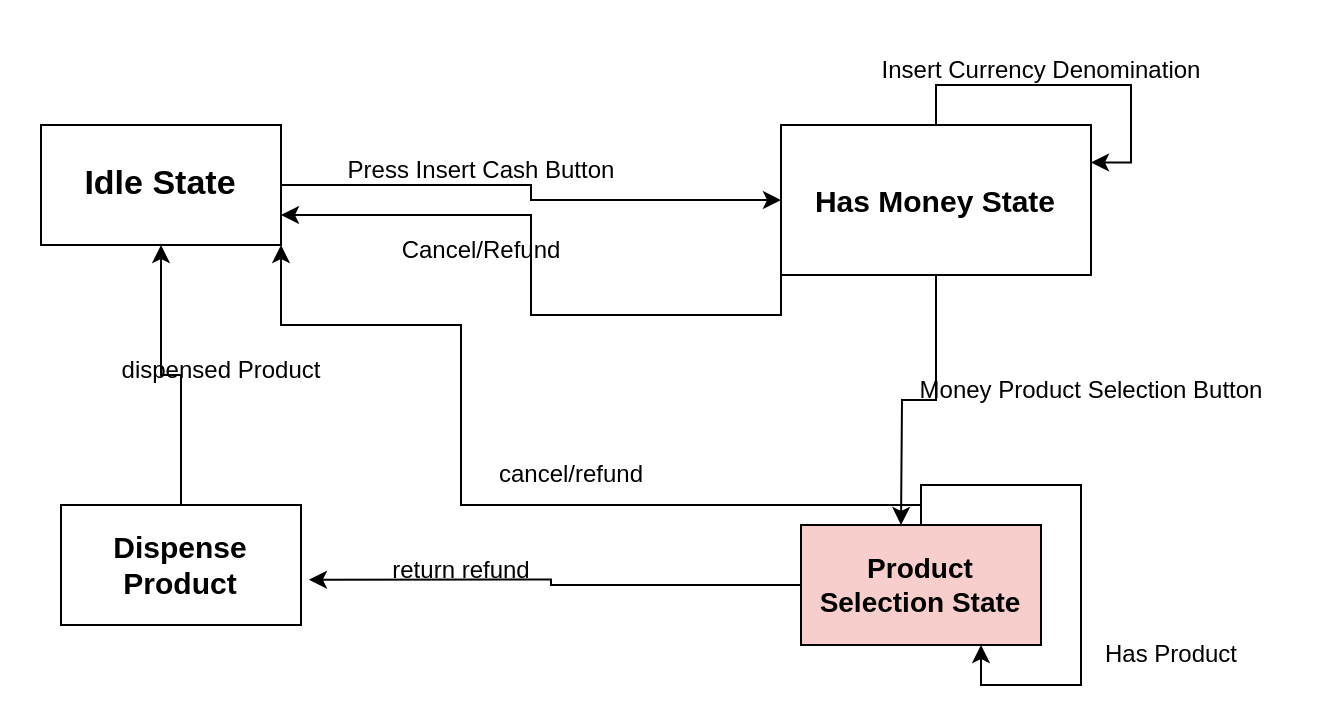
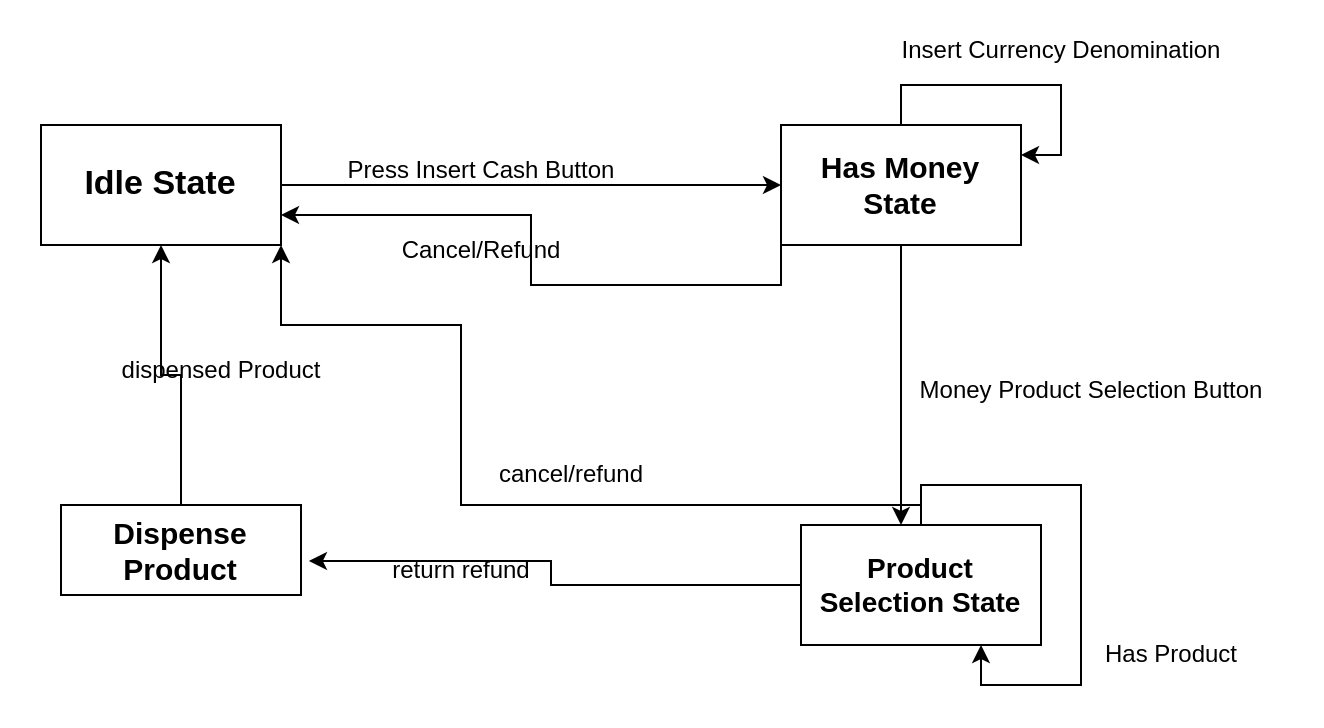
- <mxCell id="13" value="Insert Currency Denomination" style="text;html=1;align=center;verticalAlign=middle;resizable=0;points=[];autosize=1;strokeColor=none;fillColor=none;" vertex="1" parent="1"><mxGeometry x="430" y="20" width="180" height="30" as="geometry" /></mxCell>
+ <mxCell id="13" value="Insert Currency Denomination" style="text;html=1;align=center;verticalAlign=middle;resizable=0;points=[];autosize=1;strokeColor=none;fillColor=none;" vertex="1" parent="1"><mxGeometry x="440" y="10" width="180" height="30" as="geometry" /></mxCell>
- <mxCell id="5" value="&lt;b&gt;&lt;font style=&quot;font-size: 15px;&quot;&gt;Has Money State&lt;/font&gt;&lt;/b&gt;" style="whiteSpace=wrap;html=1;" vertex="1" parent="1"><mxGeometry x="390" y="62" width="155" height="75" as="geometry" /></mxCell>
+ <mxCell id="5" value="&lt;b&gt;&lt;font style=&quot;font-size: 15px;&quot;&gt;Has Money State&lt;/font&gt;&lt;/b&gt;" style="whiteSpace=wrap;html=1;" vertex="1" parent="1"><mxGeometry x="390" y="62" width="120" height="60" as="geometry" /></mxCell>
- <mxCell id="15" value="&lt;b&gt;&lt;font style=&quot;font-size: 15px;&quot;&gt;Dispense Product&lt;/font&gt;&lt;/b&gt;" style="whiteSpace=wrap;html=1;" vertex="1" parent="1"><mxGeometry x="30" y="252" width="120" height="60" as="geometry" /></mxCell>
+ <mxCell id="15" value="&lt;b&gt;&lt;font style=&quot;font-size: 15px;&quot;&gt;Dispense Product&lt;/font&gt;&lt;/b&gt;" style="whiteSpace=wrap;html=1;" vertex="1" parent="1"><mxGeometry x="30" y="252" width="120" height="45" as="geometry" /></mxCell>
- <mxCell id="8" value="&lt;b&gt;&lt;font style=&quot;font-size: 14px;&quot;&gt;Product Selection State&lt;/font&gt;&lt;/b&gt;" style="whiteSpace=wrap;html=1;fillColor=#f8cecc;" vertex="1" parent="1"><mxGeometry x="400" y="262" width="120" height="60" as="geometry" /></mxCell>
+ <mxCell id="8" value="&lt;b&gt;&lt;font style=&quot;font-size: 14px;&quot;&gt;Product Selection State&lt;/font&gt;&lt;/b&gt;" style="whiteSpace=wrap;html=1;" vertex="1" parent="1"><mxGeometry x="400" y="262" width="120" height="60" as="geometry" /></mxCell>
